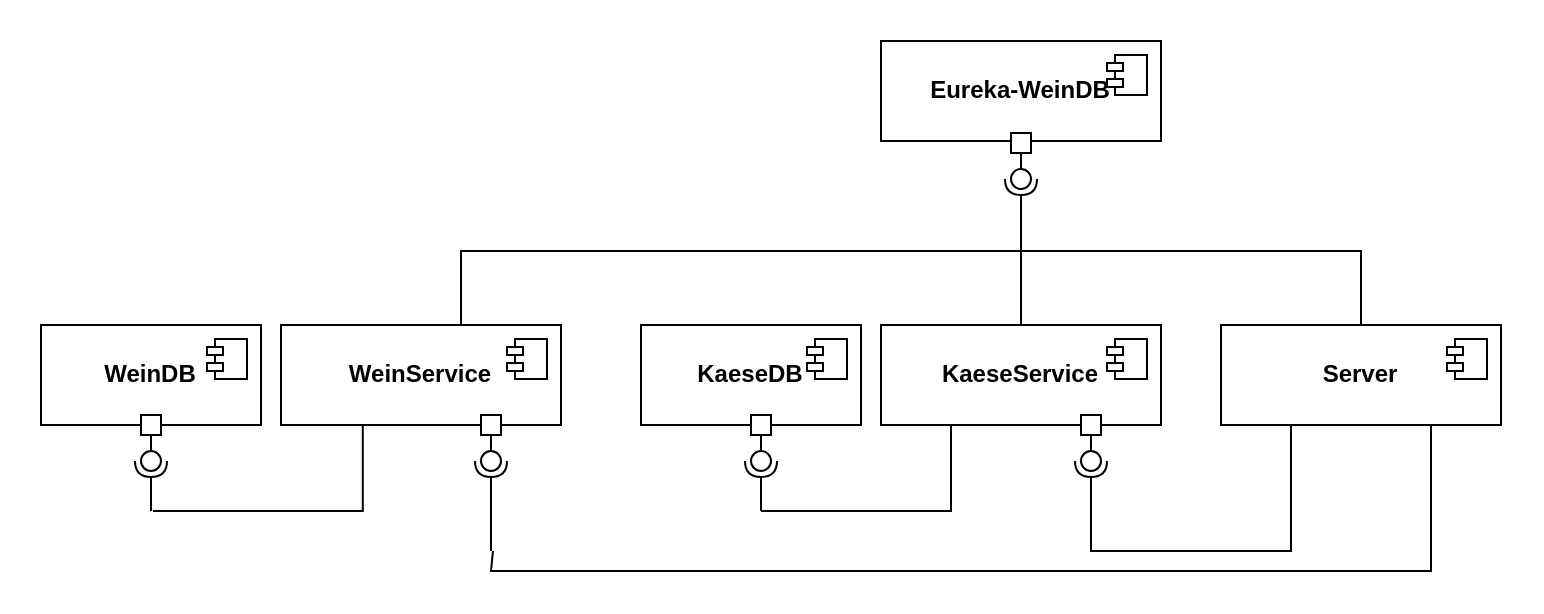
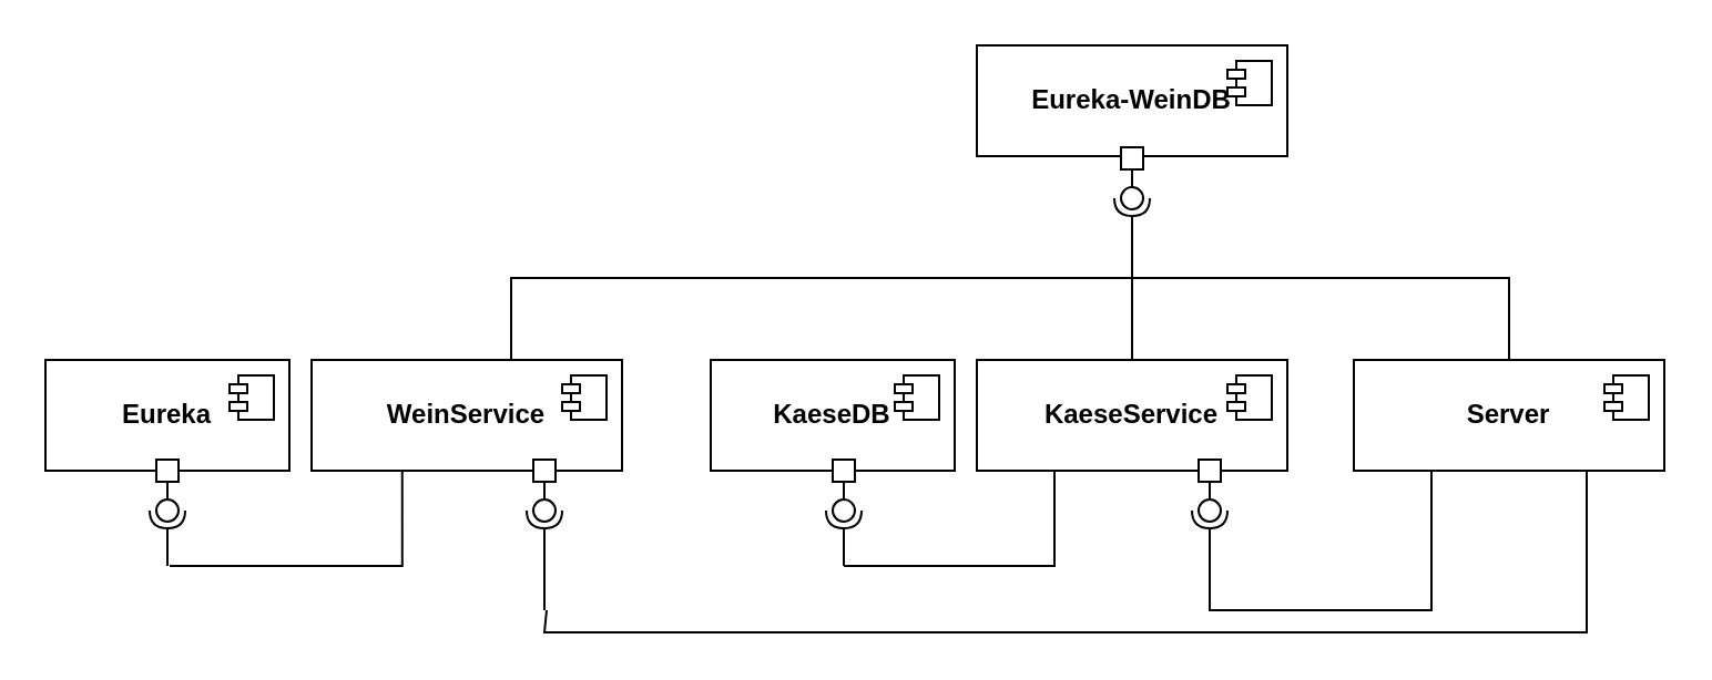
- <mxCell id="18" value="&lt;b&gt;WeinDB&lt;/b&gt;" style="html=1;dropTarget=0;whiteSpace=wrap;" vertex="1" parent="1"><mxGeometry x="20" y="162" width="110" height="50" as="geometry" /></mxCell>
+ <mxCell id="18" value="&lt;b&gt;Eureka&lt;/b&gt;" style="html=1;dropTarget=0;whiteSpace=wrap;" vertex="1" parent="1"><mxGeometry x="20" y="162" width="110" height="50" as="geometry" /></mxCell>
